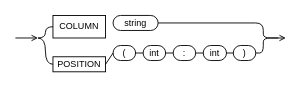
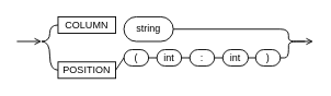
- <mxCell id="7" value="&lt;font style=&quot;font-size: 12px;&quot;&gt;string&lt;/font&gt;" style="rounded=1;whiteSpace=wrap;html=1;arcSize=50;shadow=0;comic=0;strokeOpacity=100;strokeColor=default;strokeWidth=1.2;" vertex="1" parent="1"><mxGeometry x="150" y="20" width="60" height="20" as="geometry" /></mxCell>
+ <mxCell id="7" value="&lt;font style=&quot;font-size: 12px;&quot;&gt;string&lt;/font&gt;" style="rounded=1;whiteSpace=wrap;html=1;arcSize=50;shadow=0;comic=0;strokeOpacity=100;strokeColor=default;strokeWidth=1.2;" vertex="1" parent="1"><mxGeometry x="150" y="20" width="60" height="30" as="geometry" /></mxCell>
- <mxCell id="3" value="COLUMN" style="rounded=0;whiteSpace=wrap;html=1;shadow=0;comic=0;strokeOpacity=100;strokeColor=default;strokeWidth=1.2;" vertex="1" parent="1"><mxGeometry x="70" y="20" width="70" height="30" as="geometry" /></mxCell>
+ <mxCell id="3" value="COLUMN" style="rounded=0;whiteSpace=wrap;html=1;shadow=0;comic=0;strokeOpacity=100;strokeColor=default;strokeWidth=1.2;" vertex="1" parent="1"><mxGeometry x="70" y="20" width="70" height="20" as="geometry" /></mxCell>
